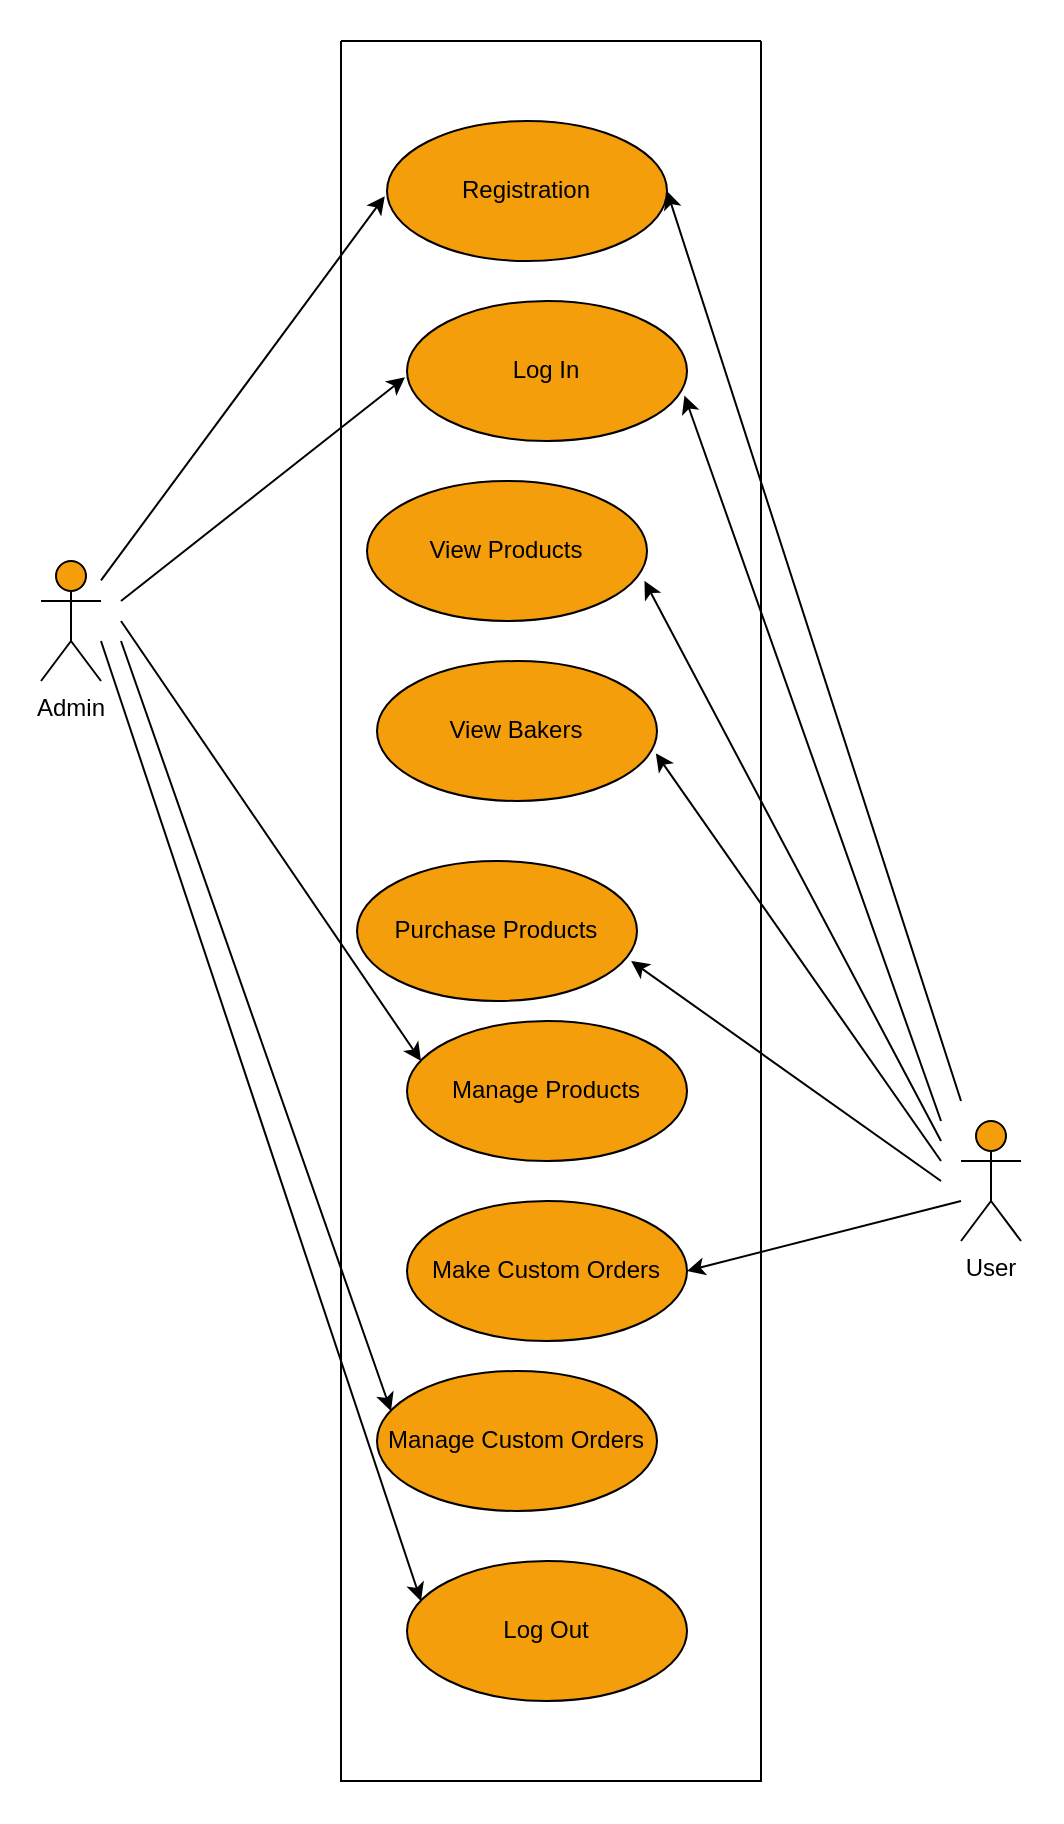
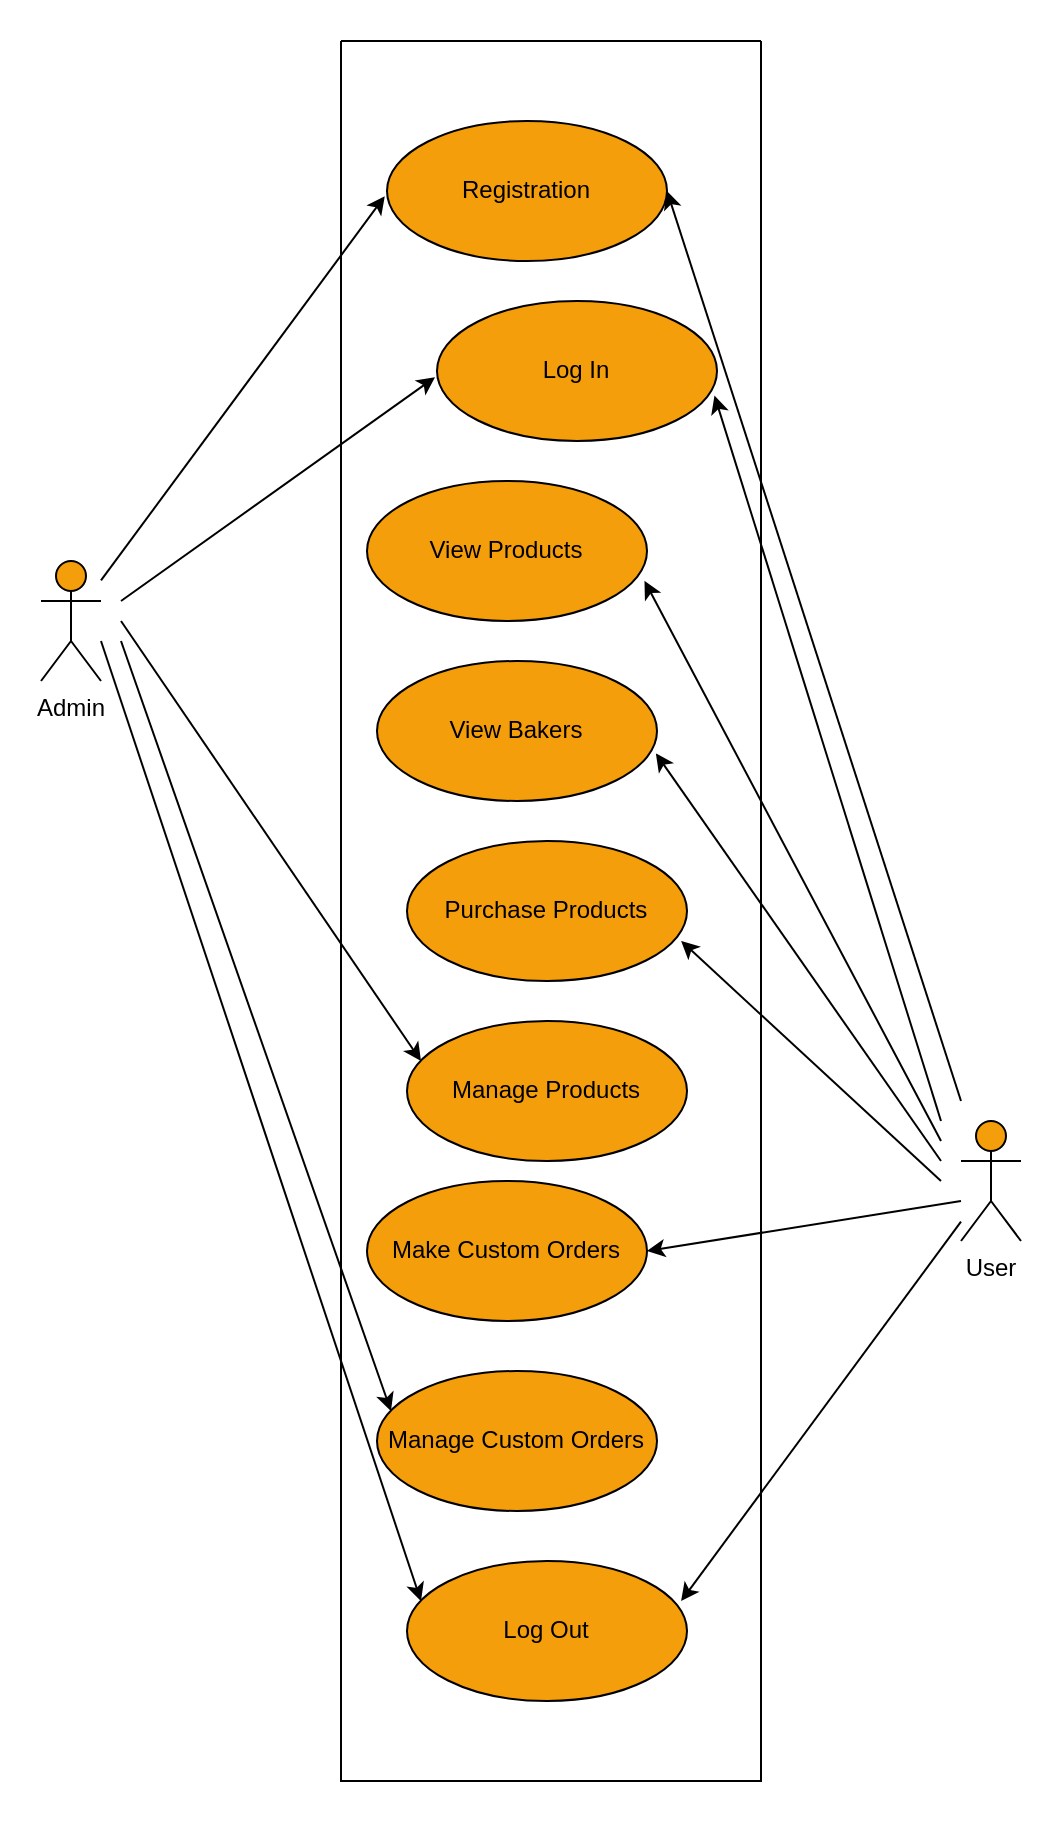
- <mxCell id="9" value="&lt;font style=&quot;color: light-dark(rgb(0, 0, 0), rgb(0, 0, 0));&quot;&gt;Log In&lt;/font&gt;" style="ellipse;whiteSpace=wrap;html=1;strokeColor=light-dark(#000000,#000000);fontColor=#FEFAE0;fillColor=light-dark(#F59E0B,#F59E0B);" vertex="1" parent="1"><mxGeometry x="203" y="150" width="140" height="70" as="geometry" /></mxCell>
+ <mxCell id="9" value="&lt;font style=&quot;color: light-dark(rgb(0, 0, 0), rgb(0, 0, 0));&quot;&gt;Log In&lt;/font&gt;" style="ellipse;whiteSpace=wrap;html=1;strokeColor=light-dark(#000000,#000000);fontColor=#FEFAE0;fillColor=light-dark(#F59E0B,#F59E0B);" vertex="1" parent="1"><mxGeometry x="218" y="150" width="140" height="70" as="geometry" /></mxCell>
- <mxCell id="3" value="&lt;font style=&quot;color: light-dark(rgb(0, 0, 0), rgb(0, 0, 0));&quot;&gt;Purchase Products&lt;/font&gt;" style="ellipse;whiteSpace=wrap;html=1;strokeColor=light-dark(#000000,#000000);fontColor=#FEFAE0;fillColor=light-dark(#F59E0B,#F59E0B);" vertex="1" parent="1"><mxGeometry x="178" y="430" width="140" height="70" as="geometry" /></mxCell>
+ <mxCell id="3" value="&lt;font style=&quot;color: light-dark(rgb(0, 0, 0), rgb(0, 0, 0));&quot;&gt;Purchase Products&lt;/font&gt;" style="ellipse;whiteSpace=wrap;html=1;strokeColor=light-dark(#000000,#000000);fontColor=#FEFAE0;fillColor=light-dark(#F59E0B,#F59E0B);" vertex="1" parent="1"><mxGeometry x="203" y="420" width="140" height="70" as="geometry" /></mxCell>
- <mxCell id="5" value="&lt;font style=&quot;color: light-dark(rgb(0, 0, 0), rgb(0, 0, 0));&quot;&gt;Make Custom Orders&lt;/font&gt;" style="ellipse;whiteSpace=wrap;html=1;strokeColor=light-dark(#000000,#000000);fontColor=#FEFAE0;fillColor=light-dark(#F59E0B,#F59E0B);" vertex="1" parent="1"><mxGeometry x="203" y="600" width="140" height="70" as="geometry" /></mxCell>
+ <mxCell id="5" value="&lt;font style=&quot;color: light-dark(rgb(0, 0, 0), rgb(0, 0, 0));&quot;&gt;Make Custom Orders&lt;/font&gt;" style="ellipse;whiteSpace=wrap;html=1;strokeColor=light-dark(#000000,#000000);fontColor=#FEFAE0;fillColor=light-dark(#F59E0B,#F59E0B);" vertex="1" parent="1"><mxGeometry x="183" y="590" width="140" height="70" as="geometry" /></mxCell>
+ <mxCell id="24" value="" style="edgeStyle=none;orthogonalLoop=1;jettySize=auto;html=1;rounded=0;strokeColor=light-dark(#000000,#000000);fontColor=#FEFAE0;fillColor=#BC6C25;entryX=0.979;entryY=0.286;entryDx=0;entryDy=0;entryPerimeter=0;" edge="1" parent="1" source="12" target="10"><mxGeometry width="100" relative="1" as="geometry"><mxPoint x="490" y="610" as="sourcePoint" /><mxPoint x="353" y="645" as="targetPoint" /><Array as="points" /></mxGeometry></mxCell>
